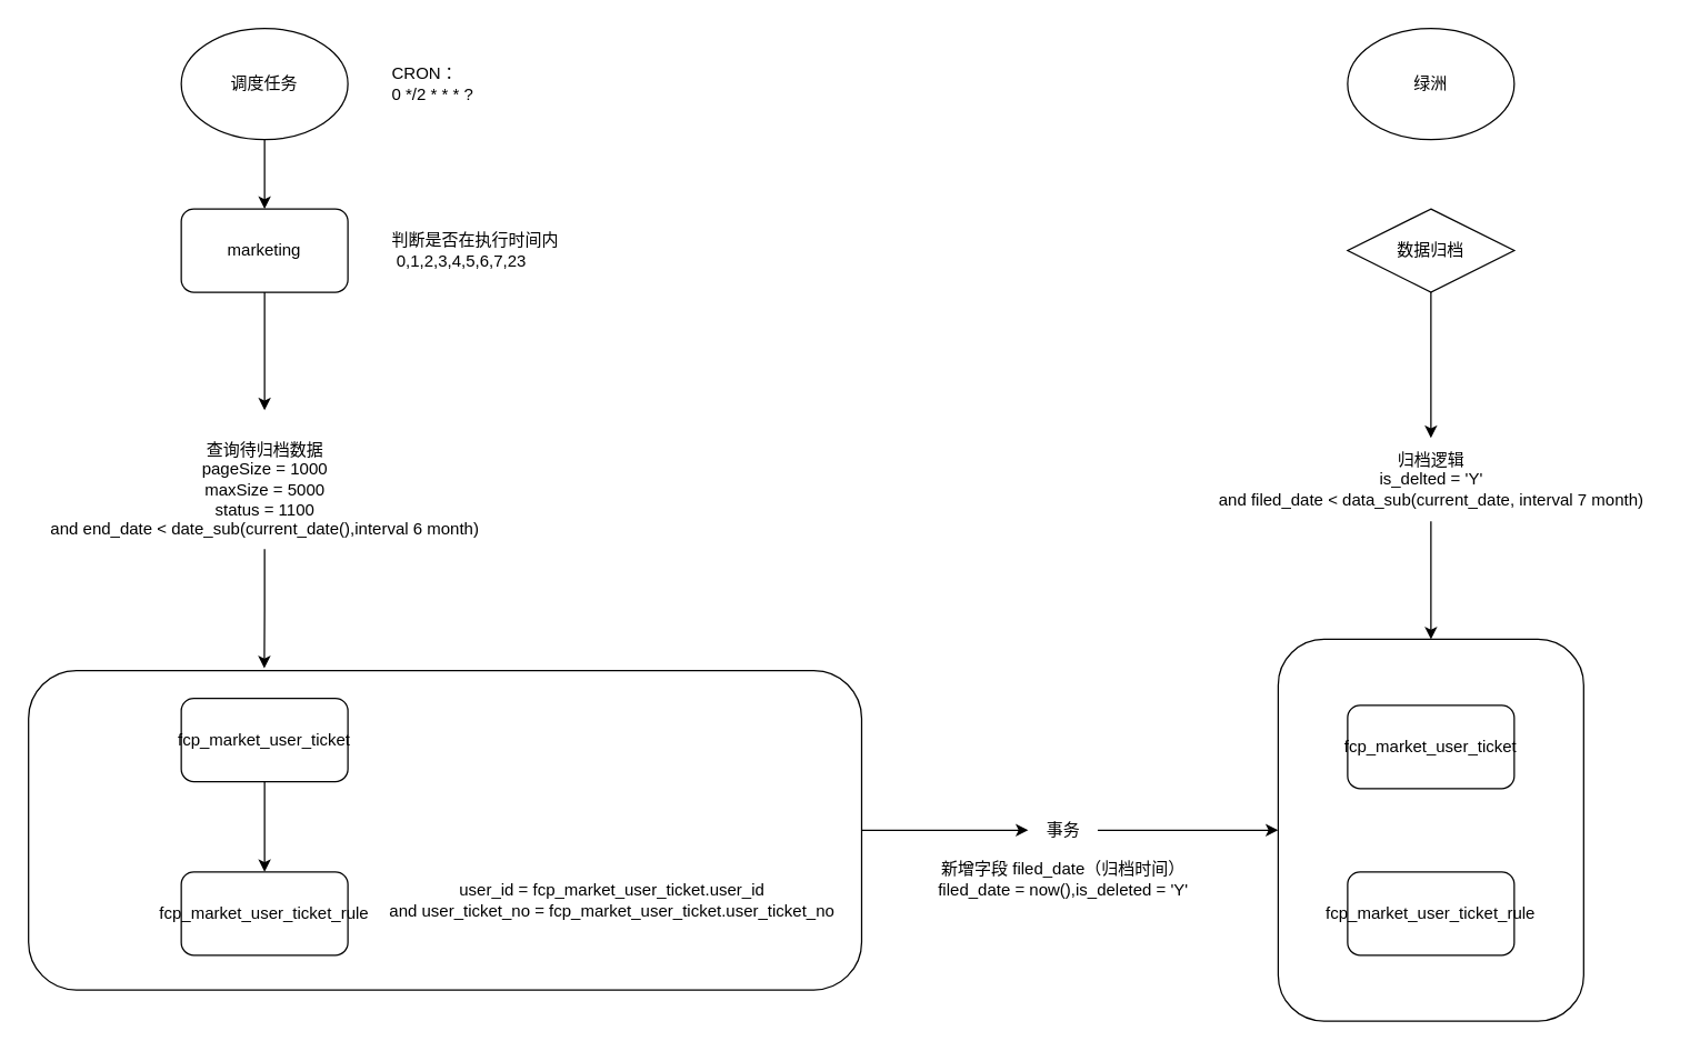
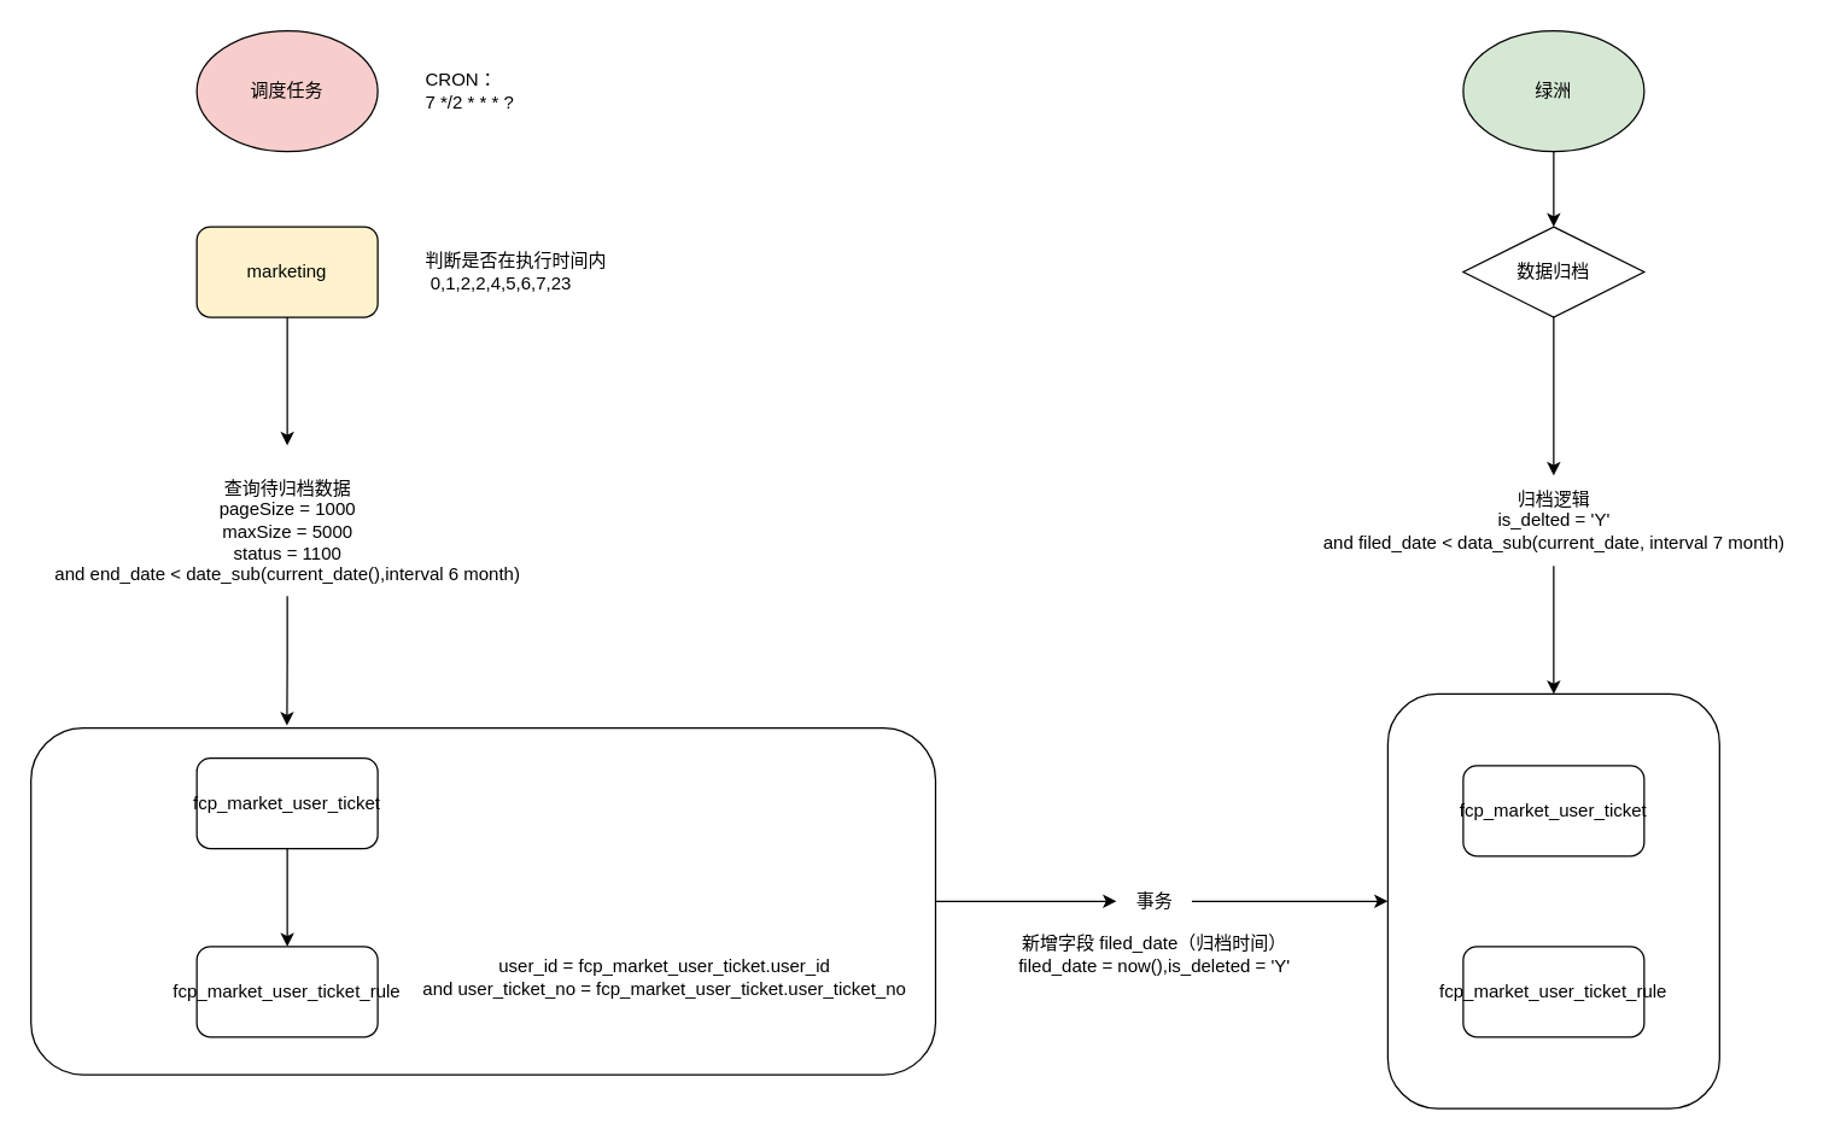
- <mxCell id="6" value="调度任务" style="ellipse;whiteSpace=wrap;html=1;" vertex="1" parent="1"><mxGeometry x="130" y="20" width="120" height="80" as="geometry" /></mxCell>
+ <mxCell id="6" value="调度任务" style="ellipse;whiteSpace=wrap;html=1;fillColor=#f8cecc;" vertex="1" parent="1"><mxGeometry x="130" y="20" width="120" height="80" as="geometry" /></mxCell>
- <mxCell id="27" value="CRON：&lt;br&gt;0 */2 * * * ?" style="text;html=1;align=left;verticalAlign=middle;resizable=0;points=[];autosize=1;strokeColor=none;fillColor=none;" vertex="1" parent="1"><mxGeometry x="280" y="40" width="80" height="40" as="geometry" /></mxCell>
+ <mxCell id="27" value="CRON：&lt;br&gt;7 */2 * * * ?" style="text;html=1;align=left;verticalAlign=middle;resizable=0;points=[];autosize=1;strokeColor=none;fillColor=none;" vertex="1" parent="1"><mxGeometry x="280" y="40" width="80" height="40" as="geometry" /></mxCell>
- <mxCell id="18" value="绿洲" style="ellipse;whiteSpace=wrap;html=1;" vertex="1" parent="1"><mxGeometry x="970" y="20" width="120" height="80" as="geometry" /></mxCell>
+ <mxCell id="18" value="绿洲" style="ellipse;whiteSpace=wrap;html=1;fillColor=#d5e8d4;" vertex="1" parent="1"><mxGeometry x="970" y="20" width="120" height="80" as="geometry" /></mxCell>
- <mxCell id="5" style="edgeStyle=orthogonalEdgeStyle;rounded=0;orthogonalLoop=1;jettySize=auto;html=1;entryX=0.5;entryY=0;entryDx=0;entryDy=0;" edge="1" parent="1" source="6" target="9"><mxGeometry relative="1" as="geometry" /></mxCell>
+ <mxCell id="17" style="edgeStyle=orthogonalEdgeStyle;rounded=0;orthogonalLoop=1;jettySize=auto;html=1;entryX=0.5;entryY=0;entryDx=0;entryDy=0;" edge="1" parent="1" source="18" target="20"><mxGeometry relative="1" as="geometry" /></mxCell>
- <mxCell id="9" value="marketing" style="rounded=1;whiteSpace=wrap;html=1;" vertex="1" parent="1"><mxGeometry x="130" y="150" width="120" height="60" as="geometry" /></mxCell>
+ <mxCell id="9" value="marketing" style="rounded=1;whiteSpace=wrap;html=1;fillColor=#fff2cc;" vertex="1" parent="1"><mxGeometry x="130" y="150" width="120" height="60" as="geometry" /></mxCell>
- <mxCell id="7" value="判断是否在执行时间内&lt;br&gt;&amp;nbsp;0,1,2,3,4,5,6,7,23&amp;nbsp;" style="text;html=1;align=left;verticalAlign=middle;resizable=0;points=[];autosize=1;strokeColor=none;fillColor=none;" vertex="1" parent="1"><mxGeometry x="280" y="160" width="140" height="40" as="geometry" /></mxCell>
+ <mxCell id="7" value="判断是否在执行时间内&lt;br&gt;&amp;nbsp;0,1,2,2,4,5,6,7,23&amp;nbsp;" style="text;html=1;align=left;verticalAlign=middle;resizable=0;points=[];autosize=1;strokeColor=none;fillColor=none;" vertex="1" parent="1"><mxGeometry x="280" y="160" width="140" height="40" as="geometry" /></mxCell>
